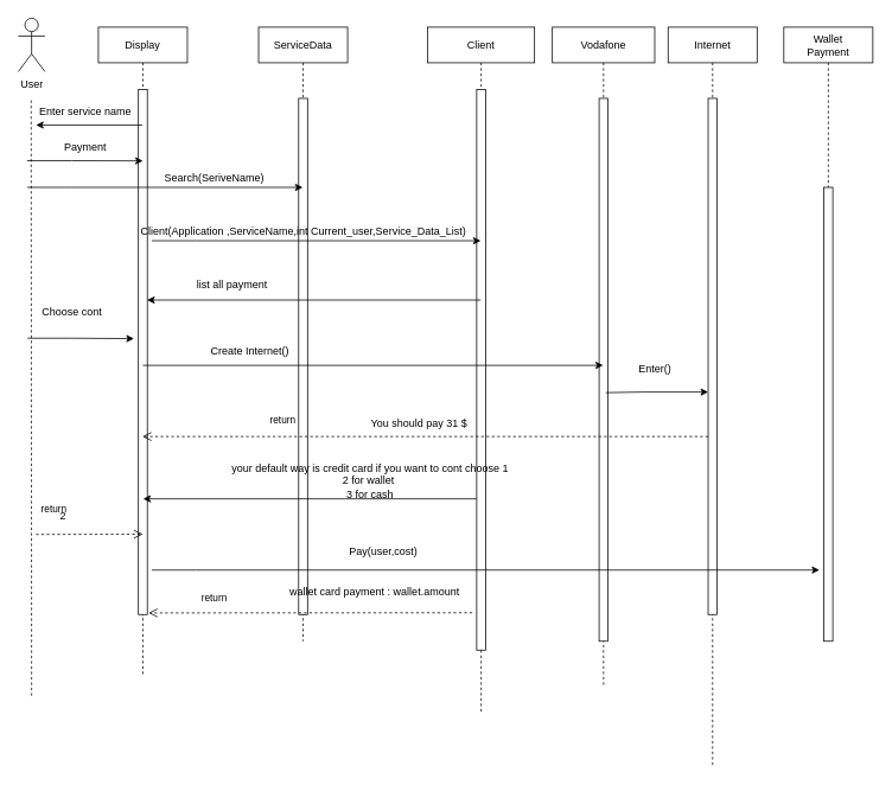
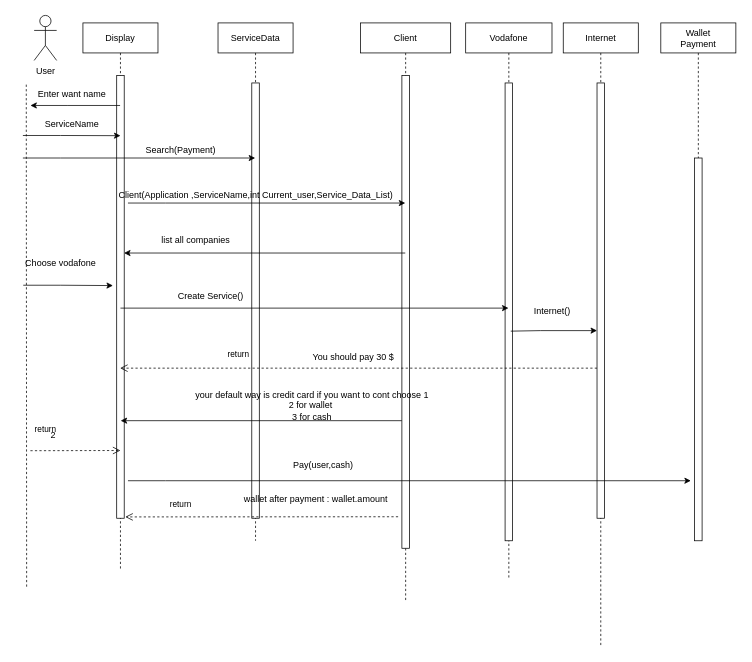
- <mxCell id="18" value="User" style="shape=umlActor;verticalLabelPosition=bottom;verticalAlign=top;html=1;outlineConnect=0;" vertex="1" parent="1"><mxGeometry x="20" y="20" width="30" height="60" as="geometry" /></mxCell>
+ <mxCell id="18" value="User" style="shape=umlActor;verticalLabelPosition=bottom;verticalAlign=top;html=1;outlineConnect=0;" vertex="1" parent="1"><mxGeometry x="45" y="20" width="30" height="60" as="geometry" /></mxCell>
- <mxCell id="21" value="Enter service name" style="text;html=1;align=center;verticalAlign=middle;resizable=0;points=[];autosize=1;strokeColor=none;fillColor=none;" vertex="1" parent="1"><mxGeometry x="30" y="110" width="130" height="30" as="geometry" /></mxCell>
+ <mxCell id="21" value="Enter want name" style="text;html=1;align=center;verticalAlign=middle;resizable=0;points=[];autosize=1;strokeColor=none;fillColor=none;" vertex="1" parent="1"><mxGeometry x="30" y="110" width="130" height="30" as="geometry" /></mxCell>
- <mxCell id="23" value="Payment" style="text;html=1;align=center;verticalAlign=middle;resizable=0;points=[];autosize=1;strokeColor=none;fillColor=none;" vertex="1" parent="1"><mxGeometry x="45" y="150" width="100" height="30" as="geometry" /></mxCell>
+ <mxCell id="23" value="ServiceName" style="text;html=1;align=center;verticalAlign=middle;resizable=0;points=[];autosize=1;strokeColor=none;fillColor=none;" vertex="1" parent="1"><mxGeometry x="45" y="150" width="100" height="30" as="geometry" /></mxCell>
- <mxCell id="25" value="Search(SeriveName)" style="text;html=1;align=center;verticalAlign=middle;resizable=0;points=[];autosize=1;strokeColor=none;fillColor=none;" vertex="1" parent="1"><mxGeometry x="170" y="185" width="140" height="30" as="geometry" /></mxCell>
+ <mxCell id="25" value="Search(Payment)" style="text;html=1;align=center;verticalAlign=middle;resizable=0;points=[];autosize=1;strokeColor=none;fillColor=none;" vertex="1" parent="1"><mxGeometry x="170" y="185" width="140" height="30" as="geometry" /></mxCell>
- <mxCell id="29" value="list all payment" style="text;html=1;align=center;verticalAlign=middle;resizable=0;points=[];autosize=1;strokeColor=none;fillColor=none;" vertex="1" parent="1"><mxGeometry x="205" y="305" width="110" height="30" as="geometry" /></mxCell>
+ <mxCell id="29" value="list all companies" style="text;html=1;align=center;verticalAlign=middle;resizable=0;points=[];autosize=1;strokeColor=none;fillColor=none;" vertex="1" parent="1"><mxGeometry x="205" y="305" width="110" height="30" as="geometry" /></mxCell>
- <mxCell id="30" value="Choose cont" style="text;html=1;align=center;verticalAlign=middle;resizable=0;points=[];autosize=1;strokeColor=none;fillColor=none;" vertex="1" parent="1"><mxGeometry x="20" y="335" width="120" height="30" as="geometry" /></mxCell>
+ <mxCell id="30" value="Choose vodafone" style="text;html=1;align=center;verticalAlign=middle;resizable=0;points=[];autosize=1;strokeColor=none;fillColor=none;" vertex="1" parent="1"><mxGeometry x="20" y="335" width="120" height="30" as="geometry" /></mxCell>
- <mxCell id="7" value="Create Internet()" style="text;html=1;align=center;verticalAlign=middle;resizable=0;points=[];autosize=1;strokeColor=none;fillColor=none;" vertex="1" parent="5"><mxGeometry x="-65" y="350" width="110" height="30" as="geometry" /></mxCell>
+ <mxCell id="7" value="Create Service()" style="text;html=1;align=center;verticalAlign=middle;resizable=0;points=[];autosize=1;strokeColor=none;fillColor=none;" vertex="1" parent="5"><mxGeometry x="-65" y="350" width="110" height="30" as="geometry" /></mxCell>
- <mxCell id="32" value="Enter()" style="text;html=1;align=center;verticalAlign=middle;resizable=0;points=[];autosize=1;strokeColor=none;fillColor=none;" vertex="1" parent="1"><mxGeometry x="700" y="400" width="70" height="30" as="geometry" /></mxCell>
+ <mxCell id="32" value="Internet()" style="text;html=1;align=center;verticalAlign=middle;resizable=0;points=[];autosize=1;strokeColor=none;fillColor=none;" vertex="1" parent="1"><mxGeometry x="700" y="400" width="70" height="30" as="geometry" /></mxCell>
- <mxCell id="33" value="You should pay 31 $" style="text;html=1;align=center;verticalAlign=middle;resizable=0;points=[];autosize=1;strokeColor=none;fillColor=none;" vertex="1" parent="1"><mxGeometry x="405" y="460" width="130" height="30" as="geometry" /></mxCell>
+ <mxCell id="33" value="You should pay 30 $" style="text;html=1;align=center;verticalAlign=middle;resizable=0;points=[];autosize=1;strokeColor=none;fillColor=none;" vertex="1" parent="1"><mxGeometry x="405" y="460" width="130" height="30" as="geometry" /></mxCell>
- <mxCell id="39" value="Pay(user,cost)" style="text;html=1;align=center;verticalAlign=middle;resizable=0;points=[];autosize=1;strokeColor=none;fillColor=none;" vertex="1" parent="1"><mxGeometry x="380" y="605" width="100" height="30" as="geometry" /></mxCell>
+ <mxCell id="39" value="Pay(user,cash)" style="text;html=1;align=center;verticalAlign=middle;resizable=0;points=[];autosize=1;strokeColor=none;fillColor=none;" vertex="1" parent="1"><mxGeometry x="380" y="605" width="100" height="30" as="geometry" /></mxCell>
- <mxCell id="41" value="wallet card payment : wallet.amount" style="text;html=1;align=center;verticalAlign=middle;resizable=0;points=[];autosize=1;strokeColor=none;fillColor=none;" vertex="1" parent="1"><mxGeometry x="315" y="650" width="210" height="30" as="geometry" /></mxCell>
+ <mxCell id="41" value="wallet after payment : wallet.amount" style="text;html=1;align=center;verticalAlign=middle;resizable=0;points=[];autosize=1;strokeColor=none;fillColor=none;" vertex="1" parent="1"><mxGeometry x="315" y="650" width="210" height="30" as="geometry" /></mxCell>
